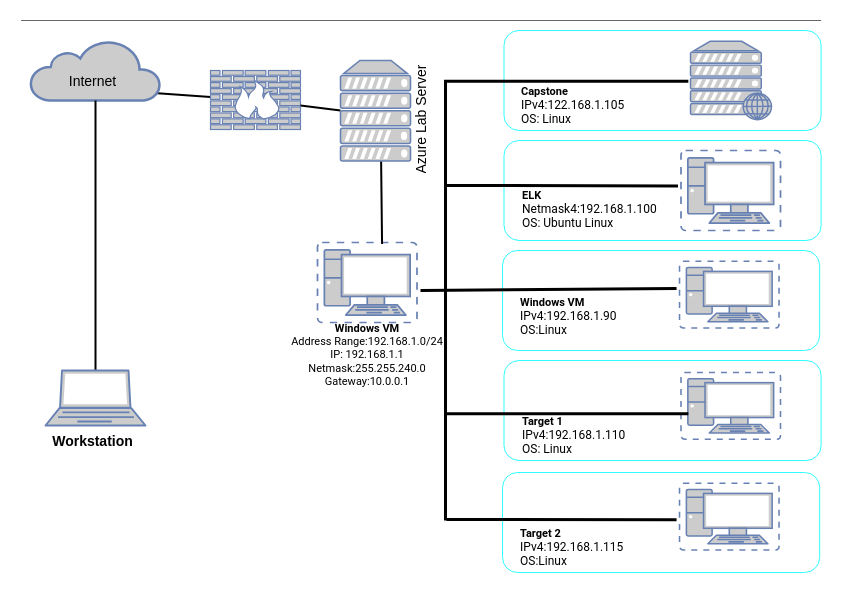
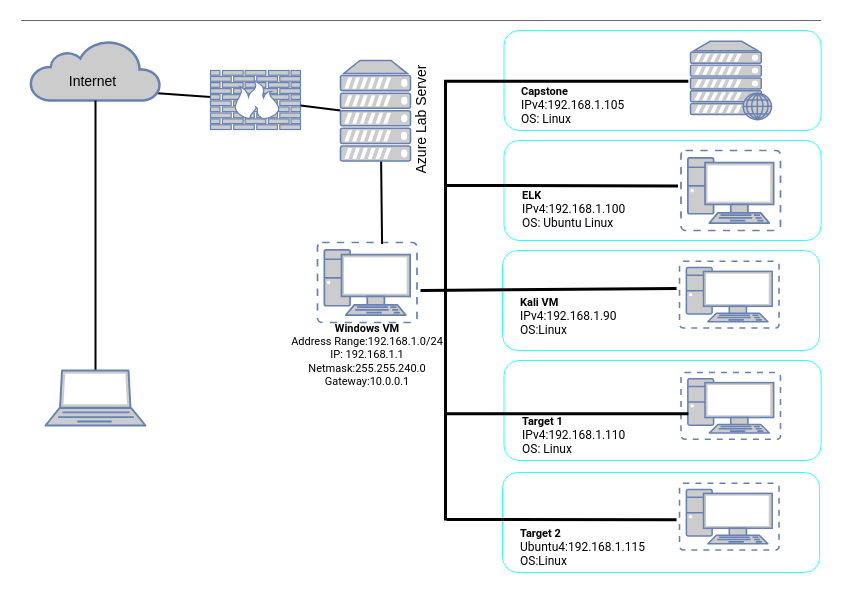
- <mxCell id="5" value="&lt;span id=&quot;docs-internal-guid-0f8e1b0c-7fff-b292-c0fd-28eb54cf95ea&quot; style=&quot;font-size: 12px&quot;&gt;&lt;p dir=&quot;ltr&quot; style=&quot;line-height: 1.2 ; margin-top: 0pt ; margin-bottom: 0pt ; font-size: 11px&quot;&gt;&lt;font face=&quot;roboto, sans-serif&quot;&gt;&lt;b&gt;Capstone&lt;/b&gt;&lt;/font&gt;&lt;/p&gt;&lt;p dir=&quot;ltr&quot; style=&quot;line-height: 1.2 ; margin-top: 0pt ; margin-bottom: 0pt&quot;&gt;&lt;span style=&quot;font-family: &amp;#34;roboto&amp;#34; , sans-serif ; color: rgb(0 , 0 , 0) ; background-color: transparent ; font-weight: 400 ; font-style: normal ; font-variant: normal ; text-decoration: none ; vertical-align: baseline&quot;&gt;IPv4:122.168.1.105&lt;/span&gt;&lt;/p&gt;&lt;p dir=&quot;ltr&quot; style=&quot;line-height: 1.2 ; margin-top: 0pt ; margin-bottom: 0pt&quot;&gt;&lt;span style=&quot;font-family: &amp;#34;roboto&amp;#34; , sans-serif ; color: rgb(0 , 0 , 0) ; background-color: transparent ; font-weight: 400 ; font-style: normal ; font-variant: normal ; text-decoration: none ; vertical-align: baseline&quot;&gt;OS: Linux&lt;/span&gt;&lt;/p&gt;&lt;div&gt;&lt;span style=&quot;font-family: &amp;#34;roboto&amp;#34; , sans-serif ; background-color: transparent ; vertical-align: baseline&quot;&gt;&lt;br style=&quot;font-size: 11px&quot;&gt;&lt;/span&gt;&lt;/div&gt;&lt;/span&gt;" style="text;html=1;strokeColor=none;fillColor=none;align=left;verticalAlign=middle;whiteSpace=wrap;overflow=hidden;fontSize=11;" parent="3" vertex="1"><mxGeometry x="15.5" y="51.667" width="238.5" height="48.333" as="geometry" /></mxCell>
+ <mxCell id="5" value="&lt;span id=&quot;docs-internal-guid-0f8e1b0c-7fff-b292-c0fd-28eb54cf95ea&quot; style=&quot;font-size: 12px&quot;&gt;&lt;p dir=&quot;ltr&quot; style=&quot;line-height: 1.2 ; margin-top: 0pt ; margin-bottom: 0pt ; font-size: 11px&quot;&gt;&lt;font face=&quot;roboto, sans-serif&quot;&gt;&lt;b&gt;Capstone&lt;/b&gt;&lt;/font&gt;&lt;/p&gt;&lt;p dir=&quot;ltr&quot; style=&quot;line-height: 1.2 ; margin-top: 0pt ; margin-bottom: 0pt&quot;&gt;&lt;span style=&quot;font-family: &amp;#34;roboto&amp;#34; , sans-serif ; color: rgb(0 , 0 , 0) ; background-color: transparent ; font-weight: 400 ; font-style: normal ; font-variant: normal ; text-decoration: none ; vertical-align: baseline&quot;&gt;IPv4:192.168.1.105&lt;/span&gt;&lt;/p&gt;&lt;p dir=&quot;ltr&quot; style=&quot;line-height: 1.2 ; margin-top: 0pt ; margin-bottom: 0pt&quot;&gt;&lt;span style=&quot;font-family: &amp;#34;roboto&amp;#34; , sans-serif ; color: rgb(0 , 0 , 0) ; background-color: transparent ; font-weight: 400 ; font-style: normal ; font-variant: normal ; text-decoration: none ; vertical-align: baseline&quot;&gt;OS: Linux&lt;/span&gt;&lt;/p&gt;&lt;div&gt;&lt;span style=&quot;font-family: &amp;#34;roboto&amp;#34; , sans-serif ; background-color: transparent ; vertical-align: baseline&quot;&gt;&lt;br style=&quot;font-size: 11px&quot;&gt;&lt;/span&gt;&lt;/div&gt;&lt;/span&gt;" style="text;html=1;strokeColor=none;fillColor=none;align=left;verticalAlign=middle;whiteSpace=wrap;overflow=hidden;fontSize=11;" parent="3" vertex="1"><mxGeometry x="15.5" y="51.667" width="238.5" height="48.333" as="geometry" /></mxCell>
- <mxCell id="24" value="&lt;span id=&quot;docs-internal-guid-0f8e1b0c-7fff-b292-c0fd-28eb54cf95ea&quot; style=&quot;font-size: 12px&quot;&gt;&lt;p dir=&quot;ltr&quot; style=&quot;line-height: 1.2 ; margin-top: 0pt ; margin-bottom: 0pt ; font-size: 11px&quot;&gt;&lt;font face=&quot;roboto, sans-serif&quot;&gt;&lt;b&gt;ELK&lt;/b&gt;&lt;/font&gt;&lt;/p&gt;&lt;p dir=&quot;ltr&quot; style=&quot;line-height: 1.2 ; margin-top: 0pt ; margin-bottom: 0pt&quot;&gt;&lt;span style=&quot;font-family: &amp;#34;roboto&amp;#34; , sans-serif ; color: rgb(0 , 0 , 0) ; background-color: transparent ; font-weight: 400 ; font-style: normal ; font-variant: normal ; text-decoration: none ; vertical-align: baseline&quot;&gt;Netmask4:192.168.1.100&lt;/span&gt;&lt;/p&gt;&lt;p dir=&quot;ltr&quot; style=&quot;line-height: 1.2 ; margin-top: 0pt ; margin-bottom: 0pt&quot;&gt;&lt;span style=&quot;font-family: &amp;#34;roboto&amp;#34; , sans-serif ; color: rgb(0 , 0 , 0) ; background-color: transparent ; font-weight: 400 ; font-style: normal ; font-variant: normal ; text-decoration: none ; vertical-align: baseline&quot;&gt;OS: Ubuntu Linux&lt;/span&gt;&lt;/p&gt;&lt;div&gt;&lt;span style=&quot;font-family: &amp;#34;roboto&amp;#34; , sans-serif ; background-color: transparent ; vertical-align: baseline&quot;&gt;&lt;br style=&quot;font-size: 11px&quot;&gt;&lt;/span&gt;&lt;/div&gt;&lt;/span&gt;" style="text;html=1;strokeColor=none;fillColor=none;align=left;verticalAlign=middle;whiteSpace=wrap;overflow=hidden;fontSize=11;" parent="21" vertex="1"><mxGeometry x="110.75" y="25.5" width="238.5" height="58" as="geometry" /></mxCell>
+ <mxCell id="24" value="&lt;span id=&quot;docs-internal-guid-0f8e1b0c-7fff-b292-c0fd-28eb54cf95ea&quot; style=&quot;font-size: 12px&quot;&gt;&lt;p dir=&quot;ltr&quot; style=&quot;line-height: 1.2 ; margin-top: 0pt ; margin-bottom: 0pt ; font-size: 11px&quot;&gt;&lt;font face=&quot;roboto, sans-serif&quot;&gt;&lt;b&gt;ELK&lt;/b&gt;&lt;/font&gt;&lt;/p&gt;&lt;p dir=&quot;ltr&quot; style=&quot;line-height: 1.2 ; margin-top: 0pt ; margin-bottom: 0pt&quot;&gt;&lt;span style=&quot;font-family: &amp;#34;roboto&amp;#34; , sans-serif ; color: rgb(0 , 0 , 0) ; background-color: transparent ; font-weight: 400 ; font-style: normal ; font-variant: normal ; text-decoration: none ; vertical-align: baseline&quot;&gt;IPv4:192.168.1.100&lt;/span&gt;&lt;/p&gt;&lt;p dir=&quot;ltr&quot; style=&quot;line-height: 1.2 ; margin-top: 0pt ; margin-bottom: 0pt&quot;&gt;&lt;span style=&quot;font-family: &amp;#34;roboto&amp;#34; , sans-serif ; color: rgb(0 , 0 , 0) ; background-color: transparent ; font-weight: 400 ; font-style: normal ; font-variant: normal ; text-decoration: none ; vertical-align: baseline&quot;&gt;OS: Ubuntu Linux&lt;/span&gt;&lt;/p&gt;&lt;div&gt;&lt;span style=&quot;font-family: &amp;#34;roboto&amp;#34; , sans-serif ; background-color: transparent ; vertical-align: baseline&quot;&gt;&lt;br style=&quot;font-size: 11px&quot;&gt;&lt;/span&gt;&lt;/div&gt;&lt;/span&gt;" style="text;html=1;strokeColor=none;fillColor=none;align=left;verticalAlign=middle;whiteSpace=wrap;overflow=hidden;fontSize=11;" parent="21" vertex="1"><mxGeometry x="110.75" y="25.5" width="238.5" height="58" as="geometry" /></mxCell>
- <mxCell id="29" value="&lt;span id=&quot;docs-internal-guid-0f8e1b0c-7fff-b292-c0fd-28eb54cf95ea&quot; style=&quot;font-size: 12px&quot;&gt;&lt;p dir=&quot;ltr&quot; style=&quot;line-height: 1.2 ; margin-top: 0pt ; margin-bottom: 0pt ; font-size: 11px&quot;&gt;&lt;font face=&quot;roboto, sans-serif&quot; style=&quot;font-size: 11px&quot;&gt;&lt;span style=&quot;font-size: 11px&quot;&gt;&lt;b style=&quot;font-size: 11px&quot;&gt;Windows VM&lt;/b&gt;&lt;/span&gt;&lt;/font&gt;&lt;/p&gt;&lt;p dir=&quot;ltr&quot; style=&quot;line-height: 1.2 ; margin-top: 0pt ; margin-bottom: 0pt&quot;&gt;&lt;span style=&quot;font-family: &amp;#34;roboto&amp;#34; , sans-serif ; color: rgb(0 , 0 , 0) ; background-color: transparent ; font-weight: 400 ; font-style: normal ; font-variant: normal ; text-decoration: none ; vertical-align: baseline&quot;&gt;IPv4:192.168.1.90&lt;/span&gt;&lt;/p&gt;&lt;p dir=&quot;ltr&quot; style=&quot;line-height: 1.2 ; margin-top: 0pt ; margin-bottom: 0pt&quot;&gt;&lt;span style=&quot;font-family: &amp;#34;roboto&amp;#34; , sans-serif ; color: rgb(0 , 0 , 0) ; background-color: transparent ; font-weight: 400 ; font-style: normal ; font-variant: normal ; text-decoration: none ; vertical-align: baseline&quot;&gt;OS:Linux&lt;/span&gt;&lt;/p&gt;&lt;div&gt;&lt;span style=&quot;font-family: &amp;#34;roboto&amp;#34; , sans-serif ; background-color: transparent ; vertical-align: baseline&quot;&gt;&lt;br style=&quot;font-size: 11px&quot;&gt;&lt;/span&gt;&lt;/div&gt;&lt;/span&gt;" style="text;html=1;strokeColor=none;fillColor=none;align=left;verticalAlign=middle;whiteSpace=wrap;overflow=hidden;fontSize=11;" parent="26" vertex="1"><mxGeometry x="16.25" y="42.667" width="200.5" height="48.333" as="geometry" /></mxCell>
+ <mxCell id="29" value="&lt;span id=&quot;docs-internal-guid-0f8e1b0c-7fff-b292-c0fd-28eb54cf95ea&quot; style=&quot;font-size: 12px&quot;&gt;&lt;p dir=&quot;ltr&quot; style=&quot;line-height: 1.2 ; margin-top: 0pt ; margin-bottom: 0pt ; font-size: 11px&quot;&gt;&lt;font face=&quot;roboto, sans-serif&quot; style=&quot;font-size: 11px&quot;&gt;&lt;span style=&quot;font-size: 11px&quot;&gt;&lt;b style=&quot;font-size: 11px&quot;&gt;Kali VM&lt;/b&gt;&lt;/span&gt;&lt;/font&gt;&lt;/p&gt;&lt;p dir=&quot;ltr&quot; style=&quot;line-height: 1.2 ; margin-top: 0pt ; margin-bottom: 0pt&quot;&gt;&lt;span style=&quot;font-family: &amp;#34;roboto&amp;#34; , sans-serif ; color: rgb(0 , 0 , 0) ; background-color: transparent ; font-weight: 400 ; font-style: normal ; font-variant: normal ; text-decoration: none ; vertical-align: baseline&quot;&gt;IPv4:192.168.1.90&lt;/span&gt;&lt;/p&gt;&lt;p dir=&quot;ltr&quot; style=&quot;line-height: 1.2 ; margin-top: 0pt ; margin-bottom: 0pt&quot;&gt;&lt;span style=&quot;font-family: &amp;#34;roboto&amp;#34; , sans-serif ; color: rgb(0 , 0 , 0) ; background-color: transparent ; font-weight: 400 ; font-style: normal ; font-variant: normal ; text-decoration: none ; vertical-align: baseline&quot;&gt;OS:Linux&lt;/span&gt;&lt;/p&gt;&lt;div&gt;&lt;span style=&quot;font-family: &amp;#34;roboto&amp;#34; , sans-serif ; background-color: transparent ; vertical-align: baseline&quot;&gt;&lt;br style=&quot;font-size: 11px&quot;&gt;&lt;/span&gt;&lt;/div&gt;&lt;/span&gt;" style="text;html=1;strokeColor=none;fillColor=none;align=left;verticalAlign=middle;whiteSpace=wrap;overflow=hidden;fontSize=11;" parent="26" vertex="1"><mxGeometry x="16.25" y="42.667" width="200.5" height="48.333" as="geometry" /></mxCell>
- <mxCell id="16" value="&lt;b&gt;&lt;font style=&quot;font-size: 14px&quot;&gt;Workstation&lt;/font&gt;&lt;/b&gt;" style="text;html=1;strokeColor=none;fillColor=none;align=center;verticalAlign=middle;whiteSpace=wrap;overflow=hidden;" parent="1" vertex="1"><mxGeometry x="45" y="430" width="95" height="20" as="geometry" /></mxCell>
- <mxCell id="34" value="&lt;span id=&quot;docs-internal-guid-0f8e1b0c-7fff-b292-c0fd-28eb54cf95ea&quot; style=&quot;font-size: 12px&quot;&gt;&lt;p dir=&quot;ltr&quot; style=&quot;line-height: 1.2 ; margin-top: 0pt ; margin-bottom: 0pt ; font-size: 11px&quot;&gt;&lt;font style=&quot;font-size: 11px&quot; face=&quot;roboto, sans-serif&quot;&gt;&lt;span style=&quot;font-size: 11px&quot;&gt;&lt;b style=&quot;font-size: 11px&quot;&gt;Target 2&lt;br&gt;&lt;/b&gt;&lt;/span&gt;&lt;/font&gt;&lt;/p&gt;&lt;p dir=&quot;ltr&quot; style=&quot;line-height: 1.2 ; margin-top: 0pt ; margin-bottom: 0pt&quot;&gt;&lt;span style=&quot;font-family: &amp;#34;roboto&amp;#34; , sans-serif ; color: rgb(0 , 0 , 0) ; background-color: transparent ; font-weight: 400 ; font-style: normal ; font-variant: normal ; text-decoration: none ; vertical-align: baseline&quot;&gt;IPv4:192.168.1.115&lt;/span&gt;&lt;/p&gt;&lt;p dir=&quot;ltr&quot; style=&quot;line-height: 1.2 ; margin-top: 0pt ; margin-bottom: 0pt&quot;&gt;&lt;span style=&quot;font-family: &amp;#34;roboto&amp;#34; , sans-serif ; color: rgb(0 , 0 , 0) ; background-color: transparent ; font-weight: 400 ; font-style: normal ; font-variant: normal ; text-decoration: none ; vertical-align: baseline&quot;&gt;OS:Linux&lt;/span&gt;&lt;/p&gt;&lt;div&gt;&lt;span style=&quot;font-family: &amp;#34;roboto&amp;#34; , sans-serif ; background-color: transparent ; vertical-align: baseline&quot;&gt;&lt;br style=&quot;font-size: 11px&quot;&gt;&lt;/span&gt;&lt;/div&gt;&lt;/span&gt;" style="text;html=1;strokeColor=none;fillColor=none;align=left;verticalAlign=middle;whiteSpace=wrap;overflow=hidden;fontSize=11;" vertex="1" parent="31"><mxGeometry x="16.25" y="51.667" width="200.5" height="48.333" as="geometry" /></mxCell>
+ <mxCell id="34" value="&lt;span id=&quot;docs-internal-guid-0f8e1b0c-7fff-b292-c0fd-28eb54cf95ea&quot; style=&quot;font-size: 12px&quot;&gt;&lt;p dir=&quot;ltr&quot; style=&quot;line-height: 1.2 ; margin-top: 0pt ; margin-bottom: 0pt ; font-size: 11px&quot;&gt;&lt;font style=&quot;font-size: 11px&quot; face=&quot;roboto, sans-serif&quot;&gt;&lt;span style=&quot;font-size: 11px&quot;&gt;&lt;b style=&quot;font-size: 11px&quot;&gt;Target 2&lt;br&gt;&lt;/b&gt;&lt;/span&gt;&lt;/font&gt;&lt;/p&gt;&lt;p dir=&quot;ltr&quot; style=&quot;line-height: 1.2 ; margin-top: 0pt ; margin-bottom: 0pt&quot;&gt;&lt;span style=&quot;font-family: &amp;#34;roboto&amp;#34; , sans-serif ; color: rgb(0 , 0 , 0) ; background-color: transparent ; font-weight: 400 ; font-style: normal ; font-variant: normal ; text-decoration: none ; vertical-align: baseline&quot;&gt;Ubuntu4:192.168.1.115&lt;/span&gt;&lt;/p&gt;&lt;p dir=&quot;ltr&quot; style=&quot;line-height: 1.2 ; margin-top: 0pt ; margin-bottom: 0pt&quot;&gt;&lt;span style=&quot;font-family: &amp;#34;roboto&amp;#34; , sans-serif ; color: rgb(0 , 0 , 0) ; background-color: transparent ; font-weight: 400 ; font-style: normal ; font-variant: normal ; text-decoration: none ; vertical-align: baseline&quot;&gt;OS:Linux&lt;/span&gt;&lt;/p&gt;&lt;div&gt;&lt;span style=&quot;font-family: &amp;#34;roboto&amp;#34; , sans-serif ; background-color: transparent ; vertical-align: baseline&quot;&gt;&lt;br style=&quot;font-size: 11px&quot;&gt;&lt;/span&gt;&lt;/div&gt;&lt;/span&gt;" style="text;html=1;strokeColor=none;fillColor=none;align=left;verticalAlign=middle;whiteSpace=wrap;overflow=hidden;fontSize=11;" vertex="1" parent="31"><mxGeometry x="16.25" y="51.667" width="200.5" height="48.333" as="geometry" /></mxCell>
